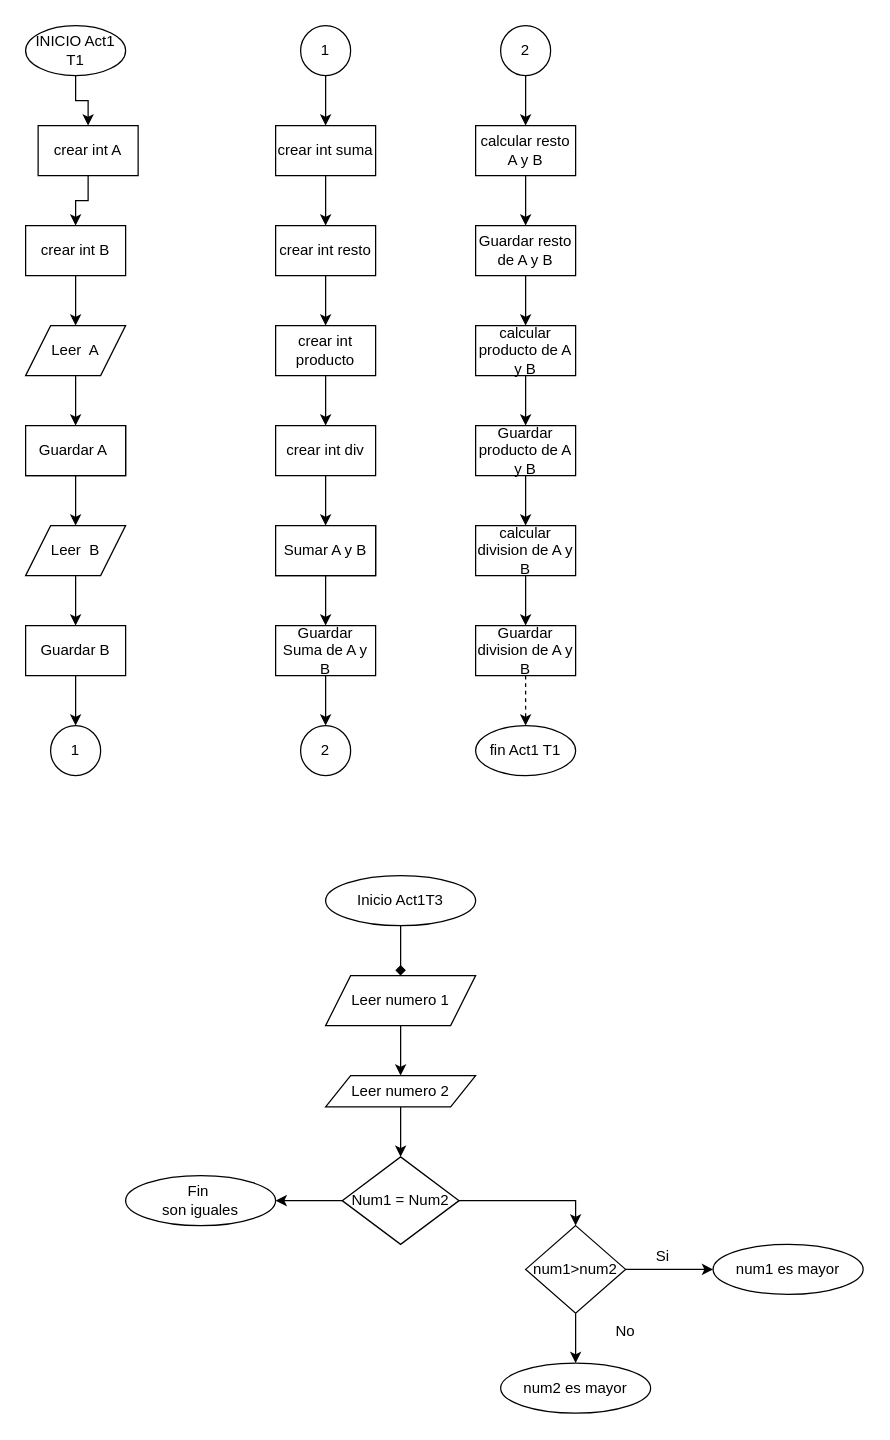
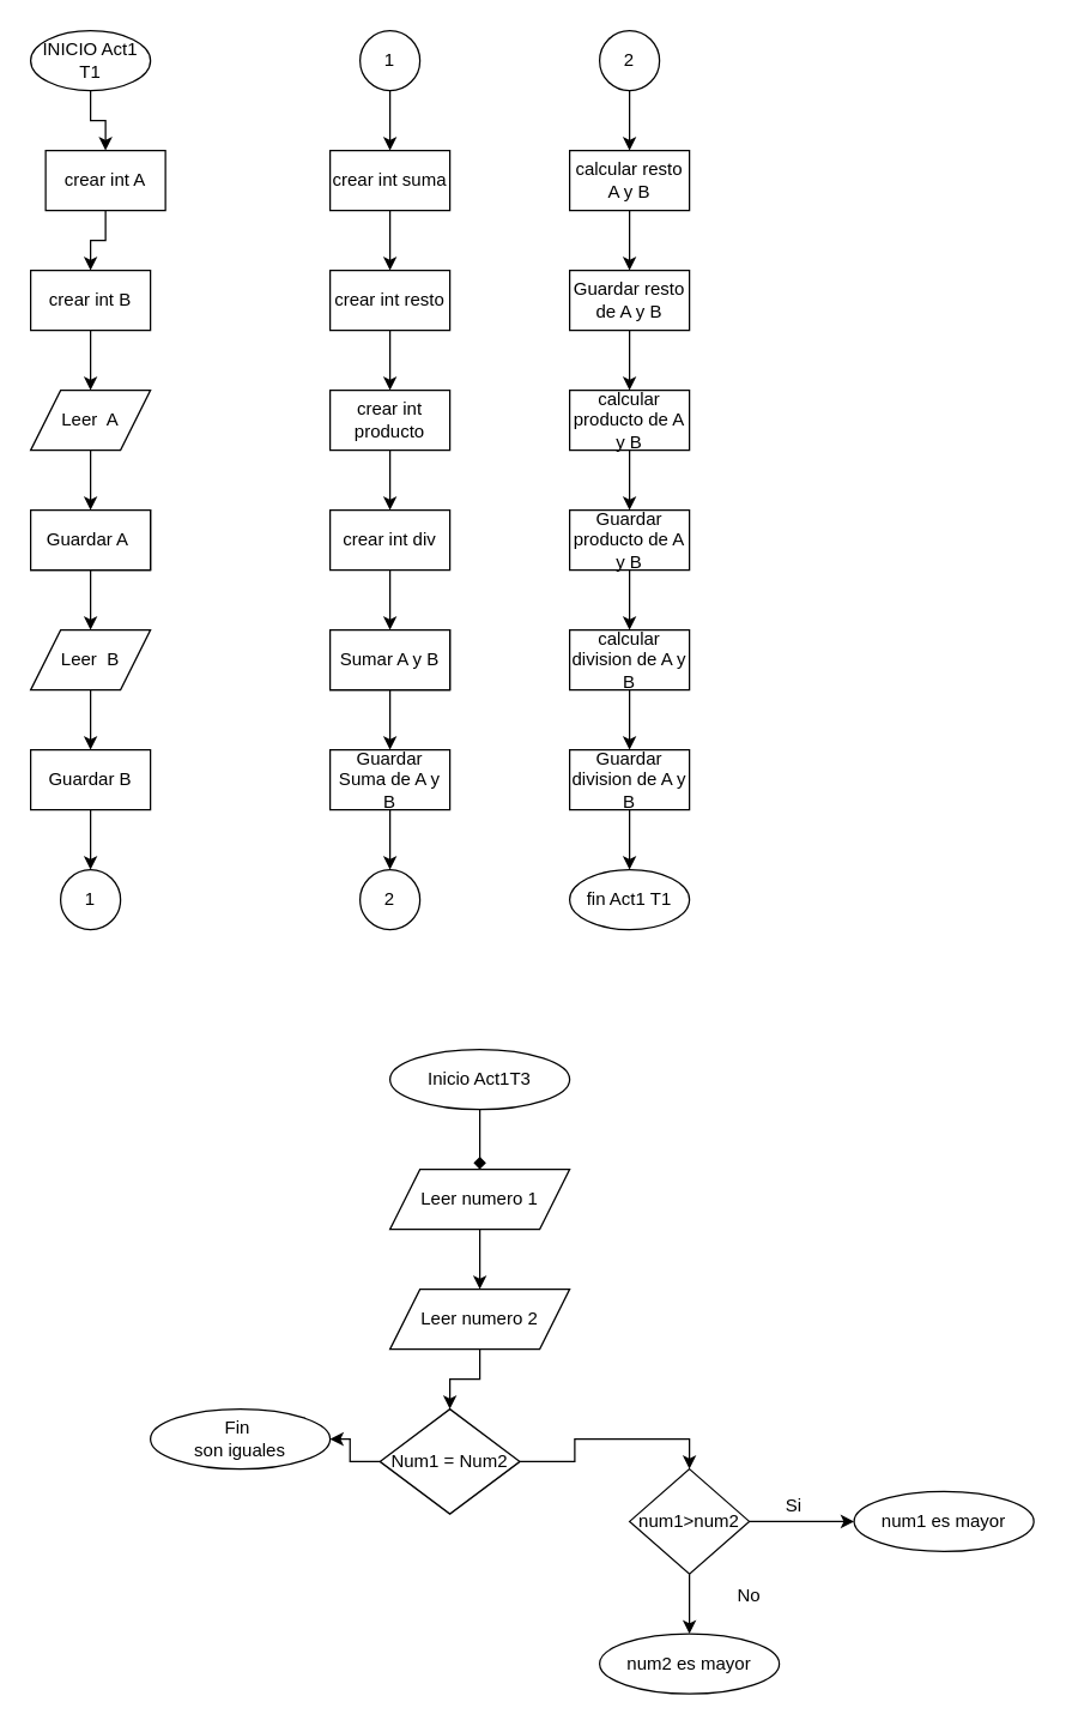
- <mxCell id="46" style="edgeStyle=orthogonalEdgeStyle;rounded=0;orthogonalLoop=1;jettySize=auto;html=1;entryX=0.5;entryY=0;entryDx=0;entryDy=0;dashed=1;" edge="1" parent="1" source="47" target="48"><mxGeometry relative="1" as="geometry" /></mxCell>
+ <mxCell id="46" style="edgeStyle=orthogonalEdgeStyle;rounded=0;orthogonalLoop=1;jettySize=auto;html=1;entryX=0.5;entryY=0;entryDx=0;entryDy=0;" edge="1" parent="1" source="47" target="48"><mxGeometry relative="1" as="geometry" /></mxCell>
- <mxCell id="54" value="Leer numero 2" style="shape=parallelogram;perimeter=parallelogramPerimeter;whiteSpace=wrap;html=1;fixedSize=1;" vertex="1" parent="1"><mxGeometry x="260" y="860" width="120" height="25" as="geometry" /></mxCell>
+ <mxCell id="54" value="Leer numero 2" style="shape=parallelogram;perimeter=parallelogramPerimeter;whiteSpace=wrap;html=1;fixedSize=1;" vertex="1" parent="1"><mxGeometry x="260" y="860" width="120" height="40" as="geometry" /></mxCell>
- <mxCell id="57" value="Num1 = Num2" style="rhombus;whiteSpace=wrap;html=1;" vertex="1" parent="1"><mxGeometry x="273.25" y="925" width="93.5" height="70" as="geometry" /></mxCell>
+ <mxCell id="57" value="Num1 = Num2" style="rhombus;whiteSpace=wrap;html=1;" vertex="1" parent="1"><mxGeometry x="253.25" y="940" width="93.5" height="70" as="geometry" /></mxCell>
